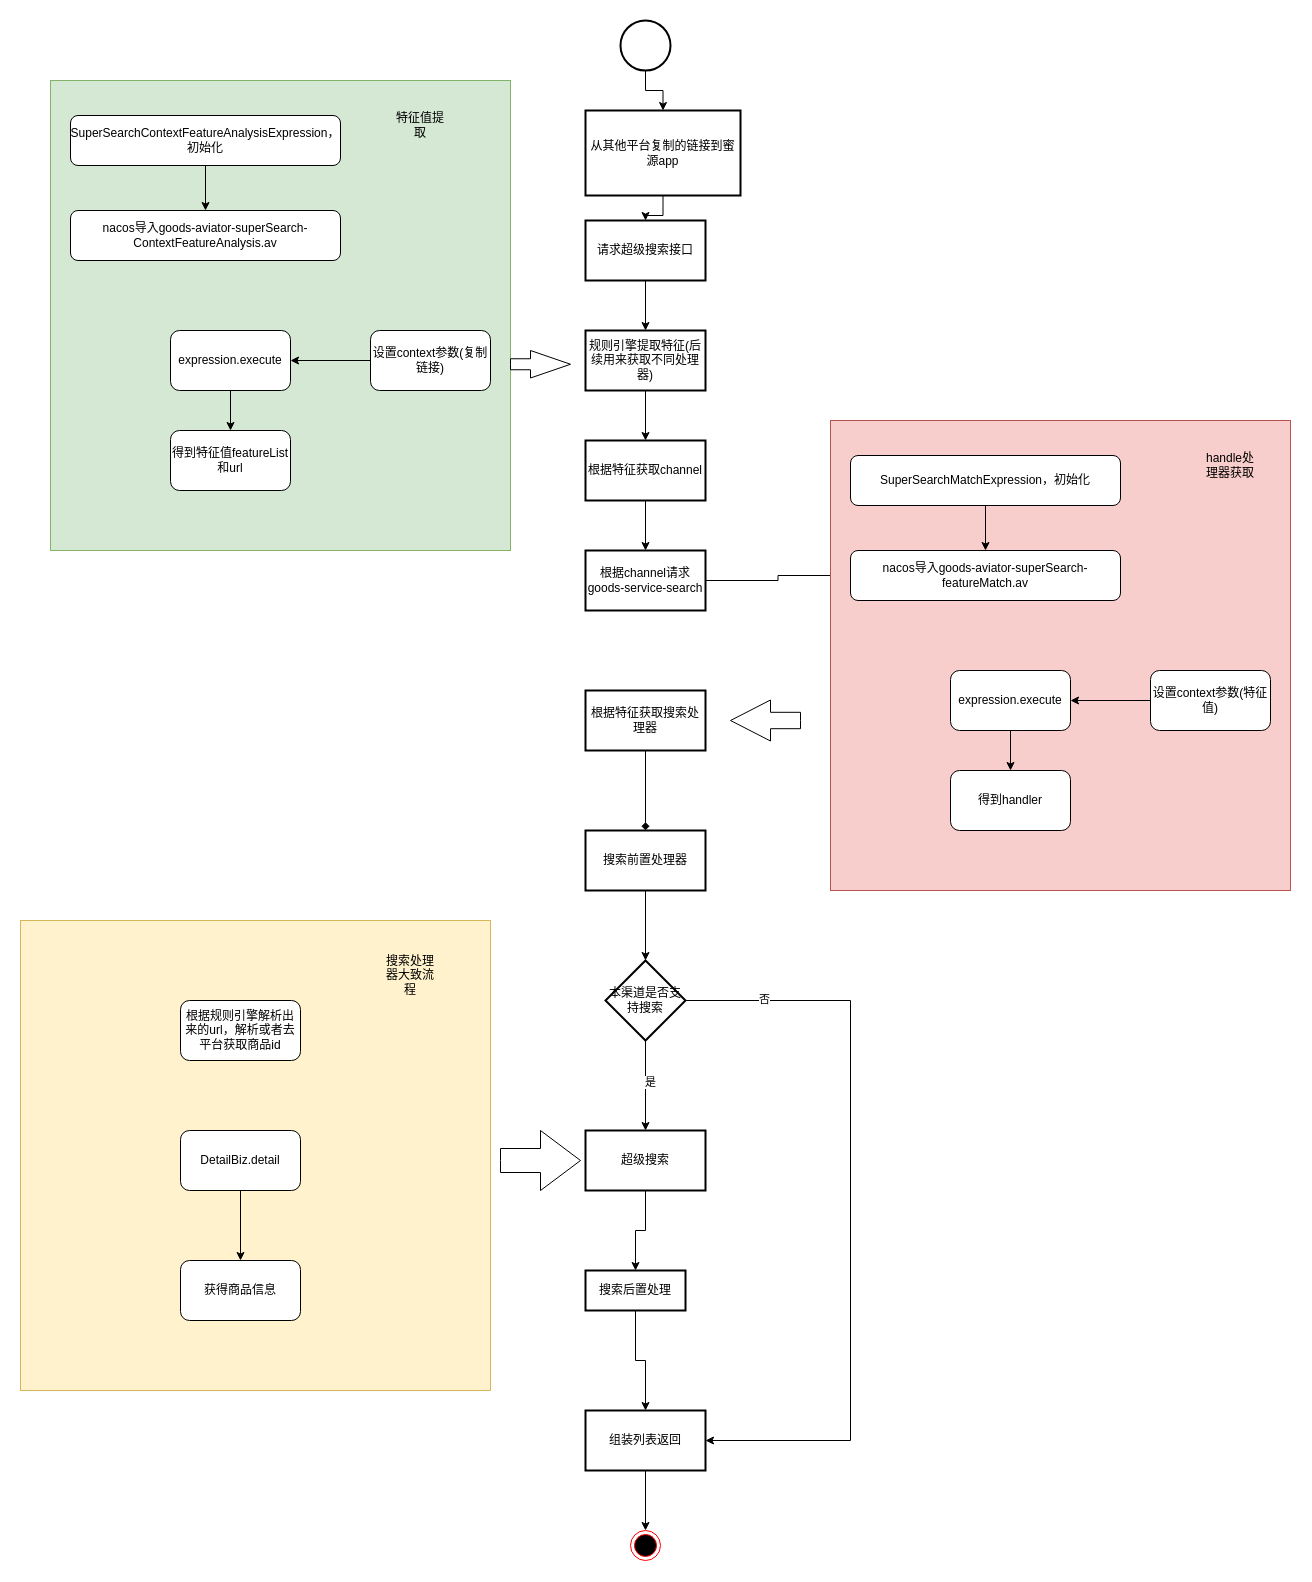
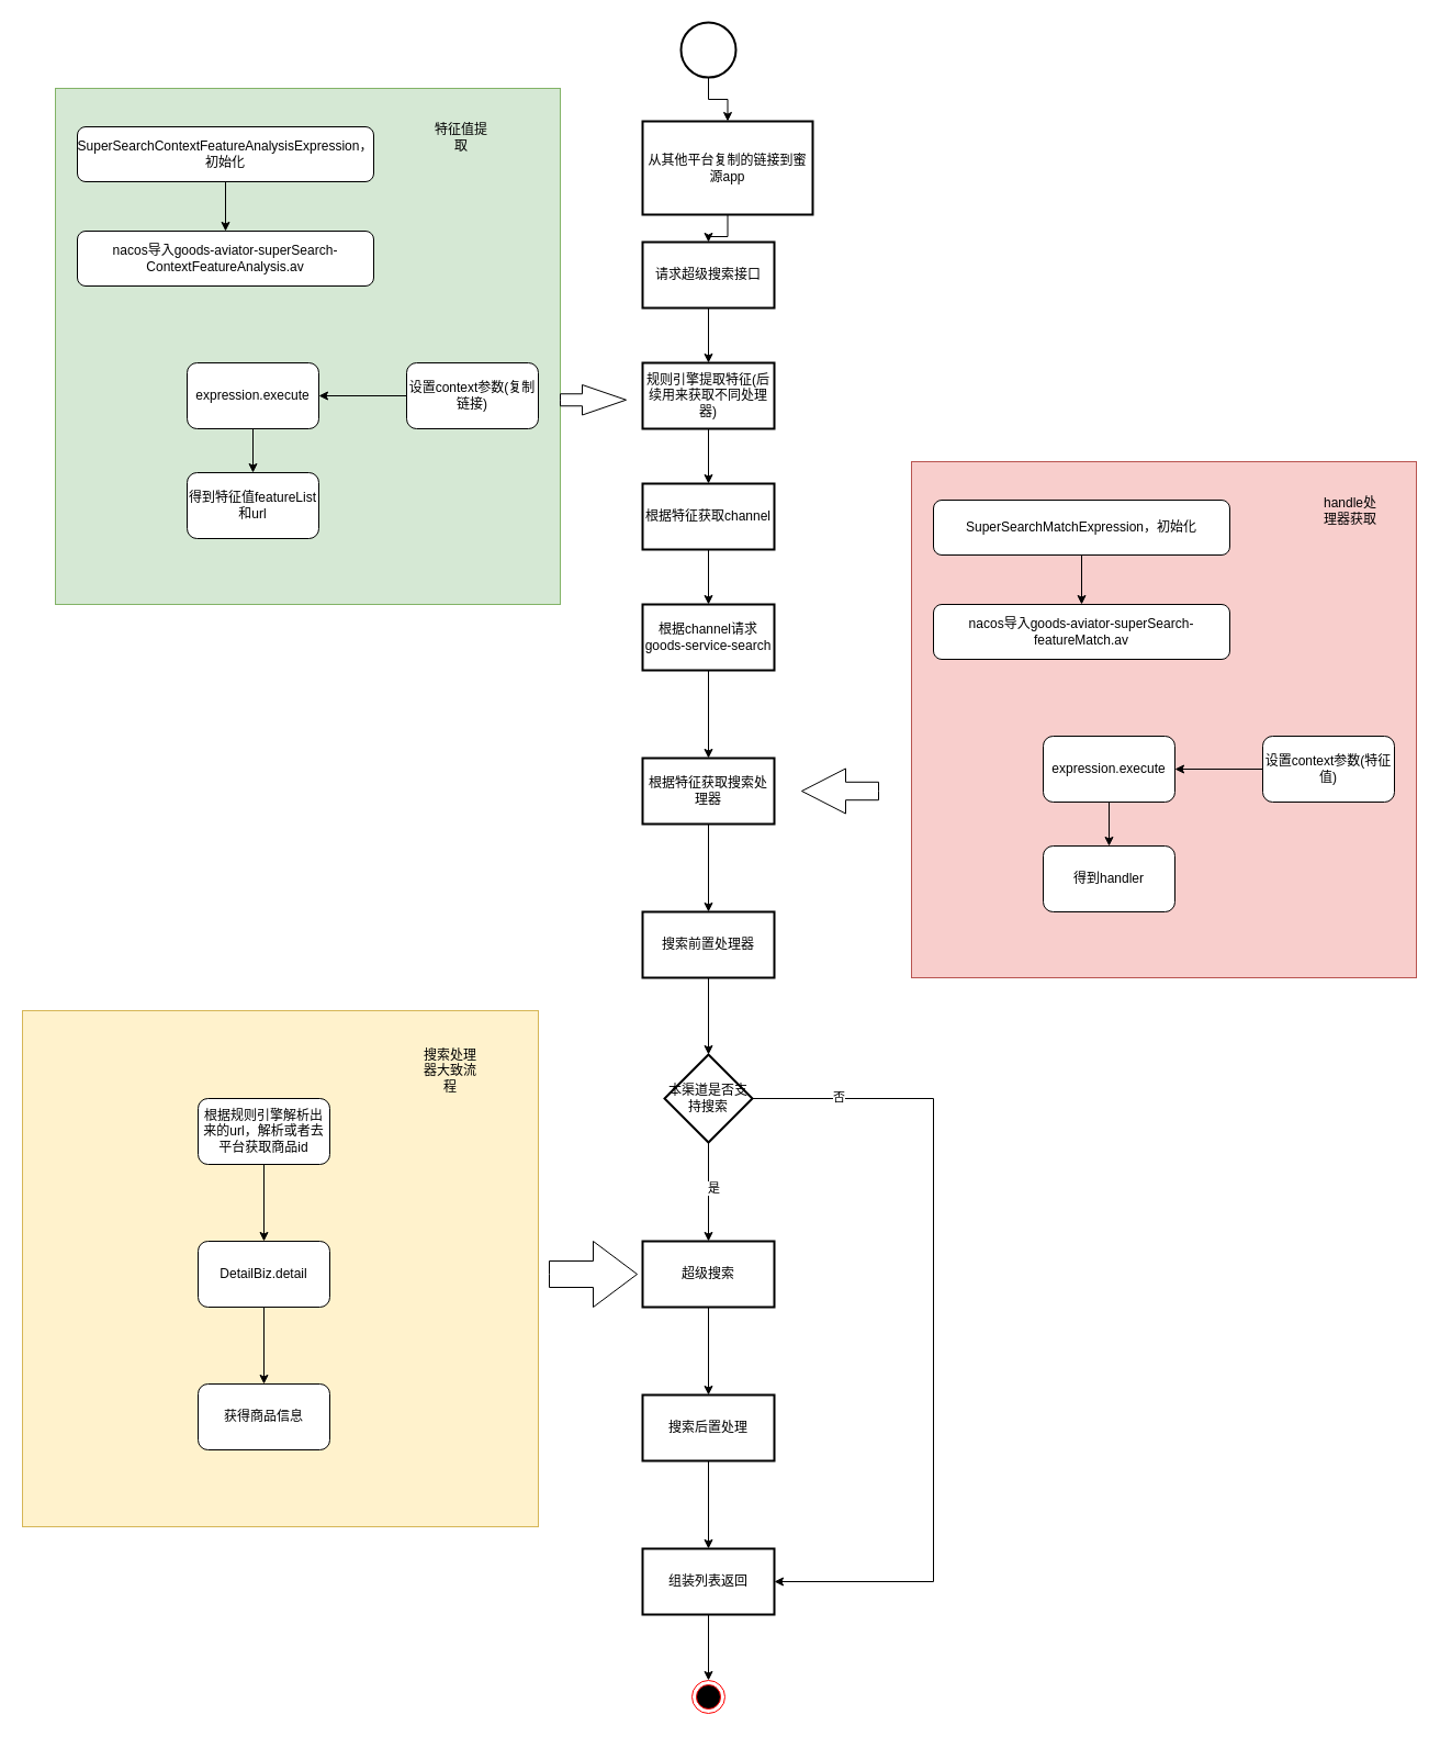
- <mxCell id="22" value="" style="edgeStyle=orthogonalEdgeStyle;rounded=0;orthogonalLoop=1;jettySize=auto;html=1;" edge="1" parent="1" source="23" target="27"><mxGeometry relative="1" as="geometry" /></mxCell>
+ <mxCell id="22" value="" style="edgeStyle=orthogonalEdgeStyle;rounded=0;orthogonalLoop=1;jettySize=auto;html=1;" edge="1" parent="1" source="23" target="37"><mxGeometry relative="1" as="geometry" /></mxCell>
- <mxCell id="36" value="" style="edgeStyle=orthogonalEdgeStyle;rounded=0;orthogonalLoop=1;jettySize=auto;html=1;endArrow=diamond;" edge="1" parent="1" source="37" target="39"><mxGeometry relative="1" as="geometry" /></mxCell>
+ <mxCell id="36" value="" style="edgeStyle=orthogonalEdgeStyle;rounded=0;orthogonalLoop=1;jettySize=auto;html=1;" edge="1" parent="1" source="37" target="39"><mxGeometry relative="1" as="geometry" /></mxCell>
+ <mxCell id="53" value="" style="edgeStyle=orthogonalEdgeStyle;rounded=0;orthogonalLoop=1;jettySize=auto;html=1;" edge="1" parent="1" source="54" target="56"><mxGeometry relative="1" as="geometry" /></mxCell>
- <mxCell id="48" value="搜索后置处理" style="whiteSpace=wrap;html=1;strokeWidth=2;" vertex="1" parent="1"><mxGeometry x="585" y="1270" width="100" height="40" as="geometry" /></mxCell>
+ <mxCell id="48" value="搜索后置处理" style="whiteSpace=wrap;html=1;strokeWidth=2;" vertex="1" parent="1"><mxGeometry x="585" y="1270" width="120" height="60" as="geometry" /></mxCell>
